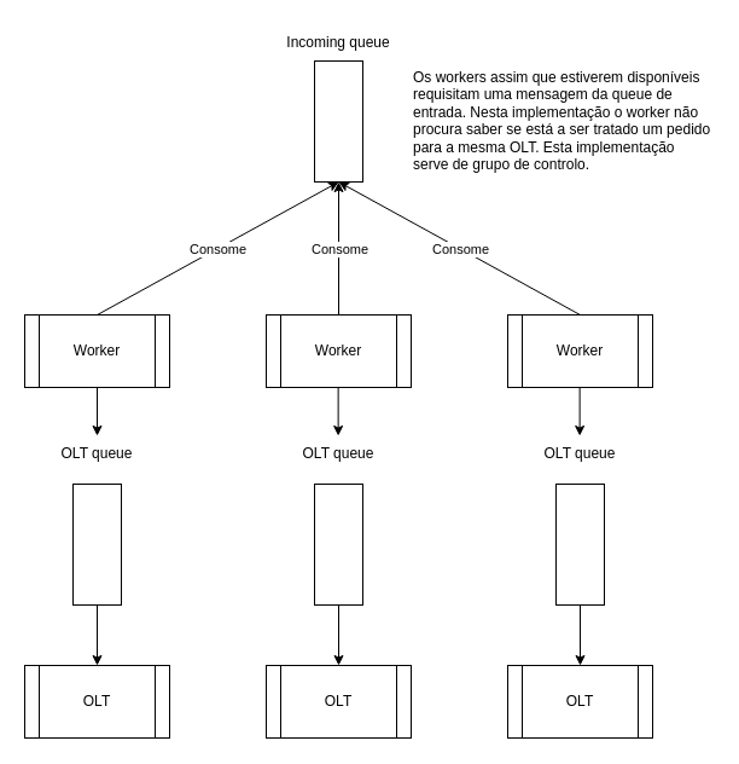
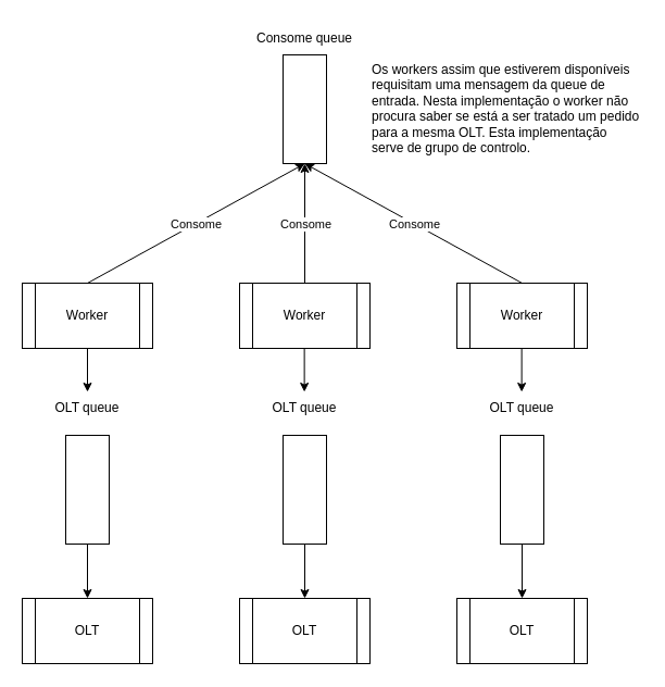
- <mxCell id="3" value="Incoming queue" style="text;html=1;strokeColor=none;fillColor=none;align=center;verticalAlign=middle;whiteSpace=wrap;rounded=0;" parent="1" vertex="1"><mxGeometry x="230" y="20" width="100" height="30" as="geometry" /></mxCell>
+ <mxCell id="3" value="Consome queue" style="text;html=1;strokeColor=none;fillColor=none;align=center;verticalAlign=middle;whiteSpace=wrap;rounded=0;" parent="1" vertex="1"><mxGeometry x="230" y="20" width="100" height="30" as="geometry" /></mxCell>
